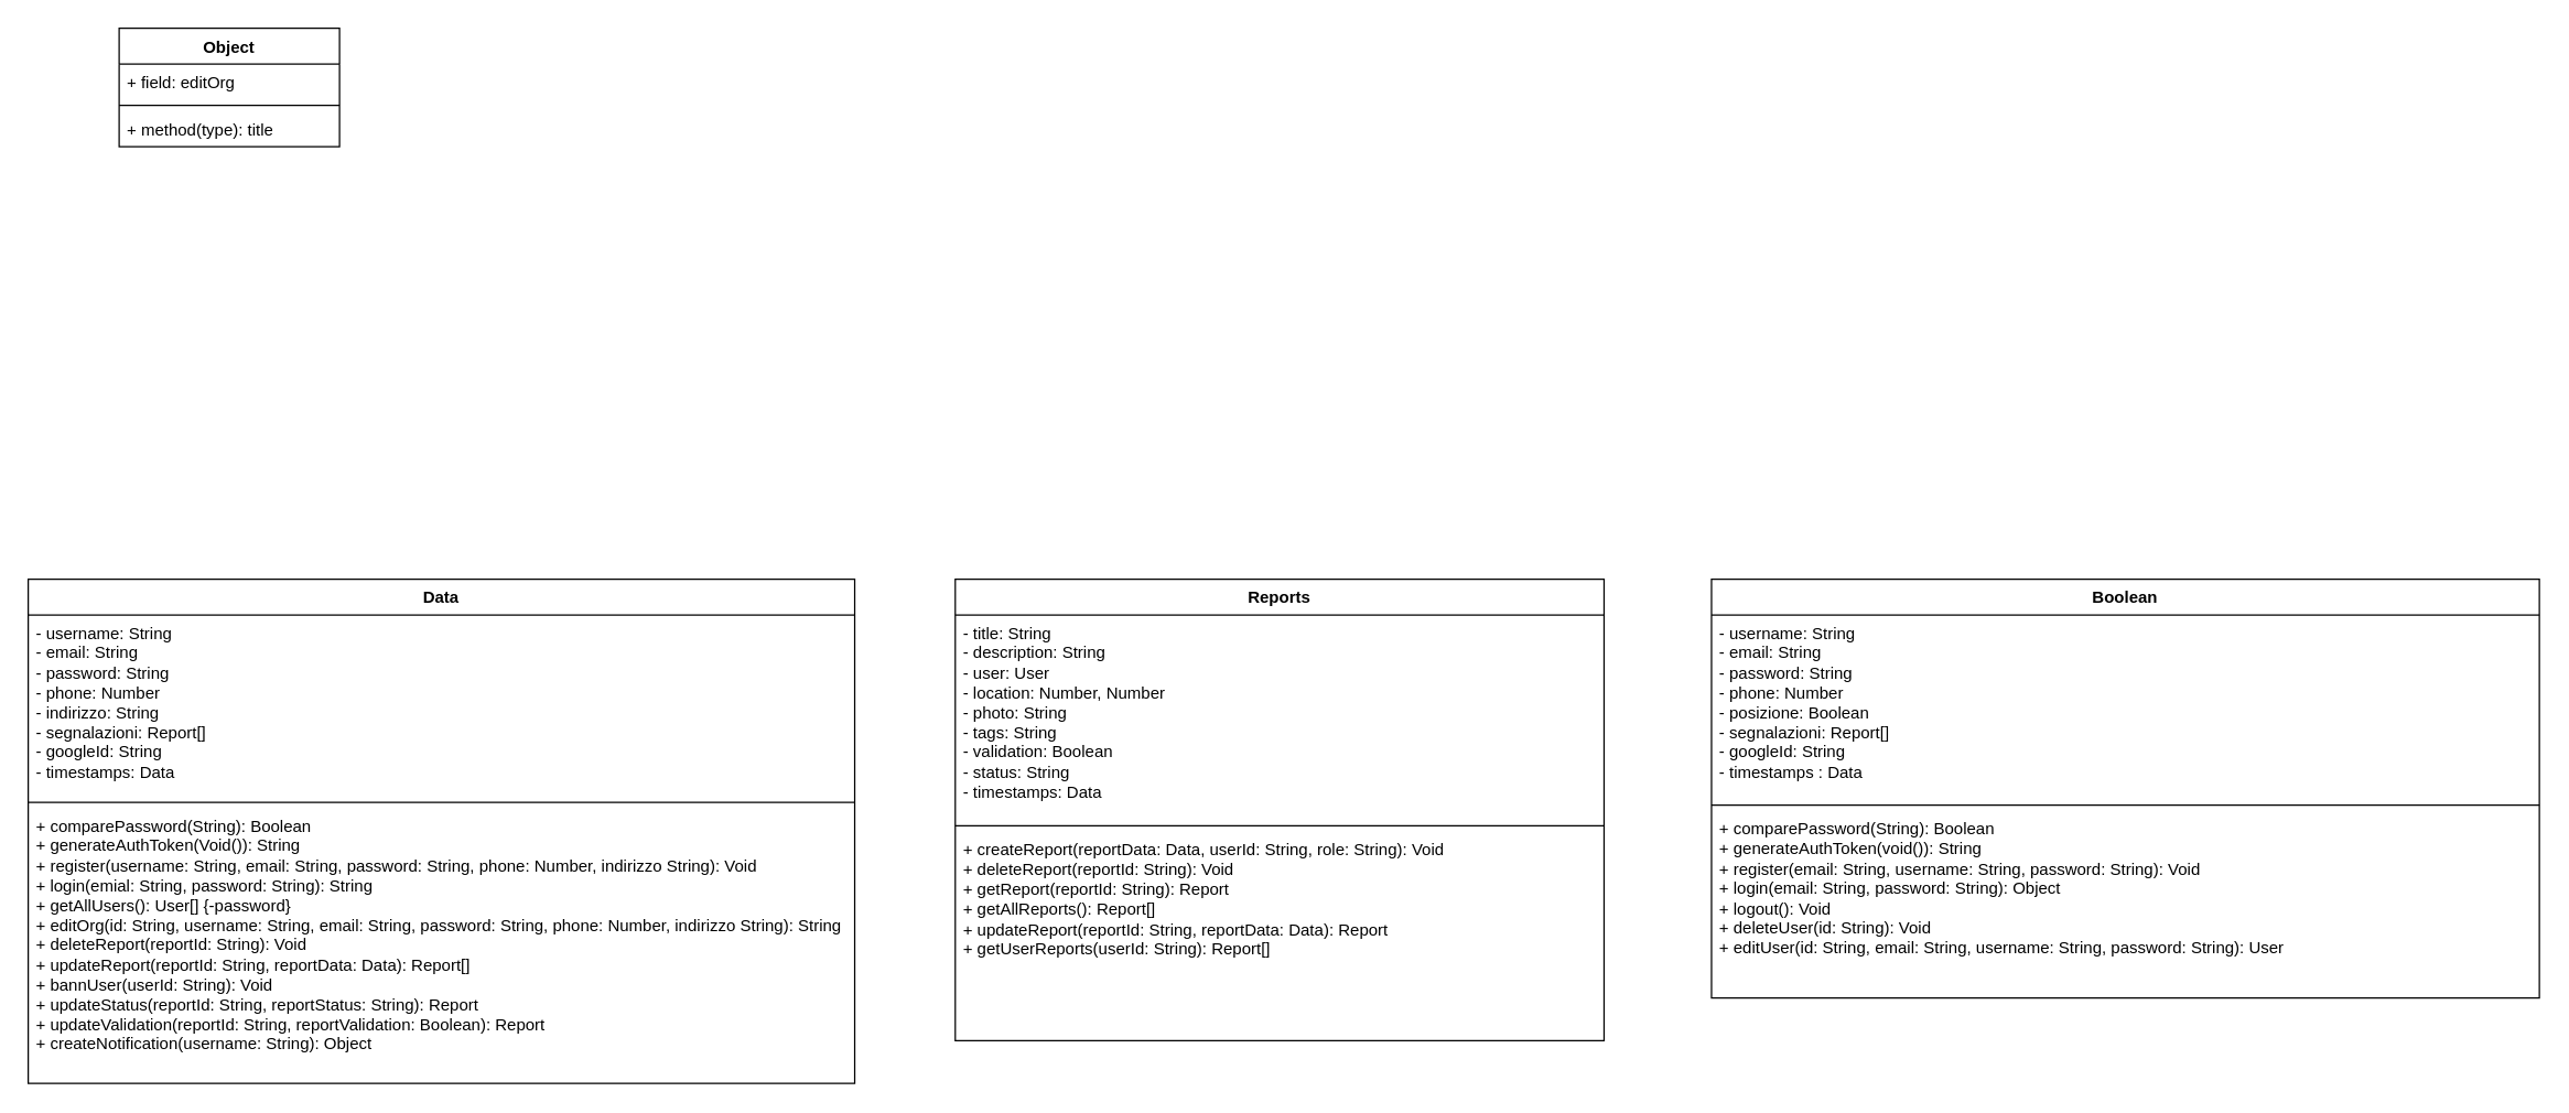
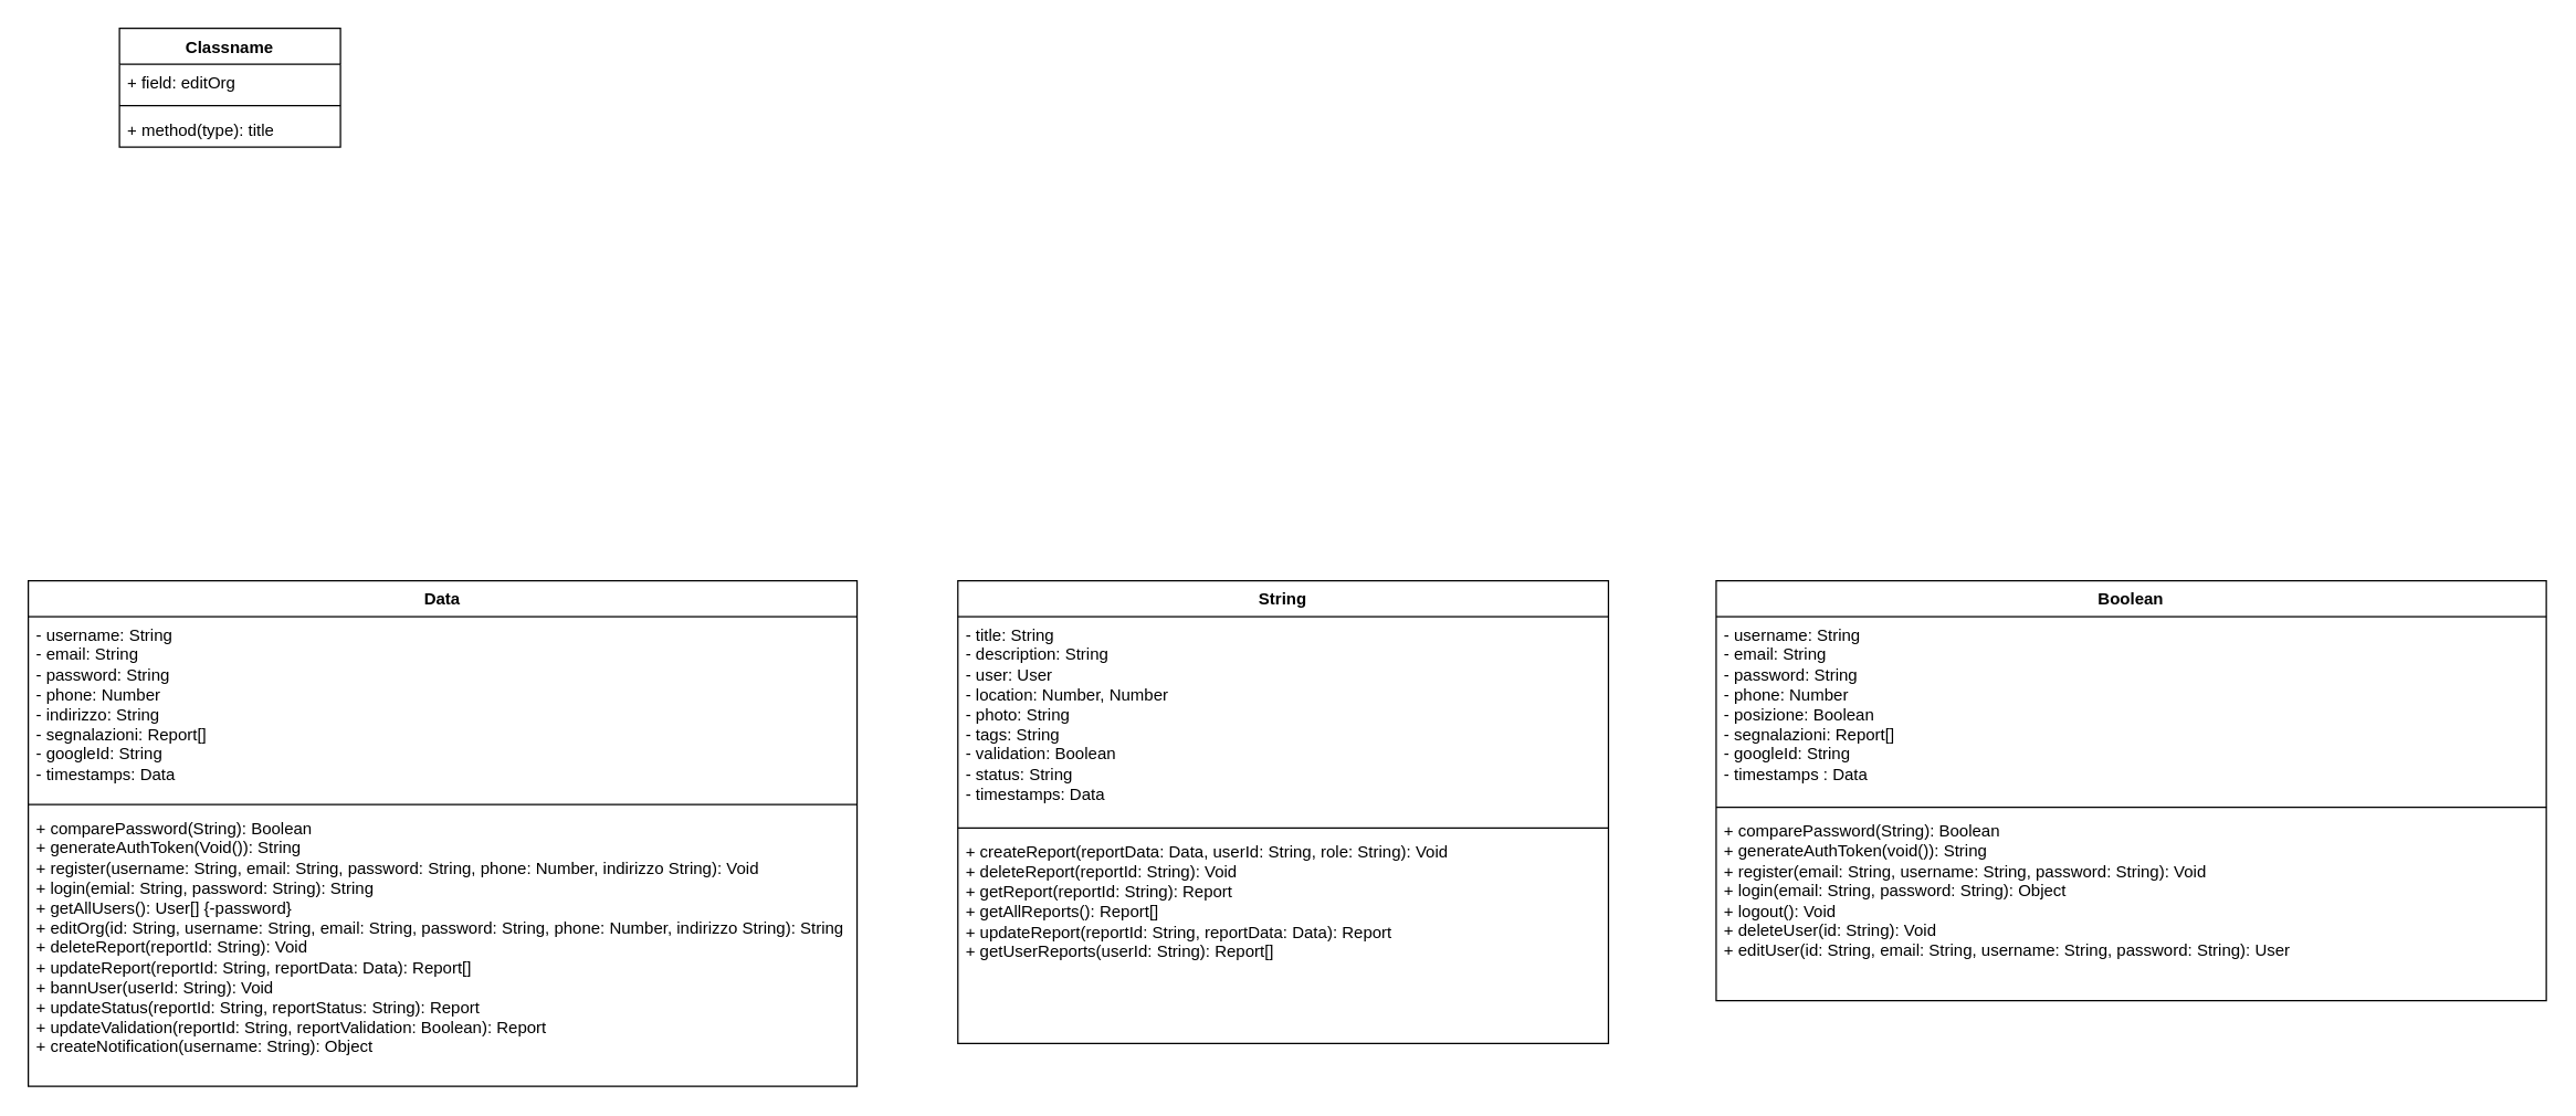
- <mxCell id="6" value="Object" style="swimlane;fontStyle=1;align=center;verticalAlign=top;childLayout=stackLayout;horizontal=1;startSize=26;horizontalStack=0;resizeParent=1;resizeParentMax=0;resizeLast=0;collapsible=1;marginBottom=0;whiteSpace=wrap;html=1;" vertex="1" parent="1"><mxGeometry x="86" y="20" width="160" height="86" as="geometry" /></mxCell>
+ <mxCell id="6" value="Classname" style="swimlane;fontStyle=1;align=center;verticalAlign=top;childLayout=stackLayout;horizontal=1;startSize=26;horizontalStack=0;resizeParent=1;resizeParentMax=0;resizeLast=0;collapsible=1;marginBottom=0;whiteSpace=wrap;html=1;" vertex="1" parent="1"><mxGeometry x="86" y="20" width="160" height="86" as="geometry" /></mxCell>
- <mxCell id="2" value="Reports" style="swimlane;fontStyle=1;align=center;verticalAlign=top;childLayout=stackLayout;horizontal=1;startSize=26;horizontalStack=0;resizeParent=1;resizeParentMax=0;resizeLast=0;collapsible=1;marginBottom=0;whiteSpace=wrap;html=1;" vertex="1" parent="1"><mxGeometry x="693" y="420" width="471" height="335" as="geometry" /></mxCell>
+ <mxCell id="2" value="String" style="swimlane;fontStyle=1;align=center;verticalAlign=top;childLayout=stackLayout;horizontal=1;startSize=26;horizontalStack=0;resizeParent=1;resizeParentMax=0;resizeLast=0;collapsible=1;marginBottom=0;whiteSpace=wrap;html=1;" vertex="1" parent="1"><mxGeometry x="693" y="420" width="471" height="335" as="geometry" /></mxCell>
